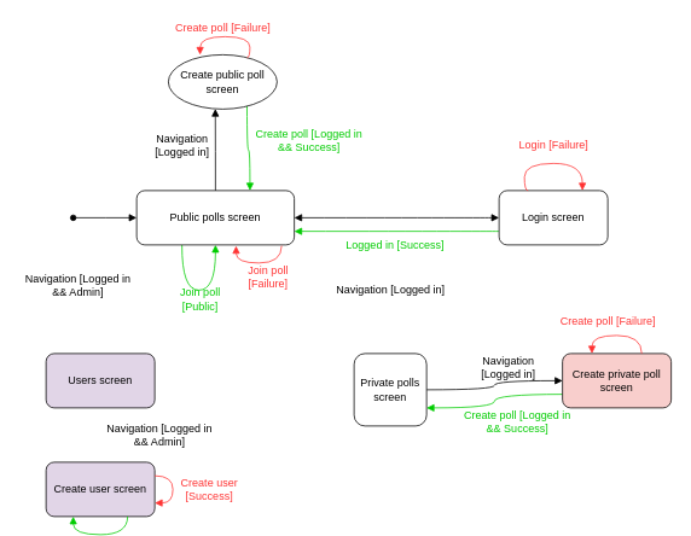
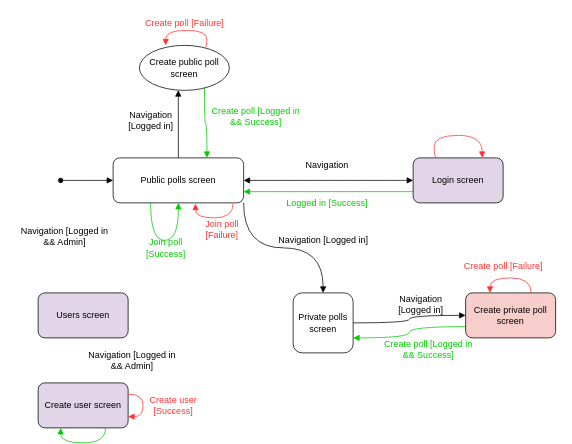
- <mxCell id="14" value="&lt;font color=&quot;#FF3333&quot;&gt;Login [Failure]&lt;/font&gt;" style="text;html=1;align=center;verticalAlign=middle;resizable=0;points=[];autosize=1;" vertex="1" parent="1"><mxGeometry x="565" y="150" width="90" height="20" as="geometry" /></mxCell>
+ <mxCell id="15" value="&lt;div&gt;Navigation&lt;/div&gt;" style="text;html=1;align=center;verticalAlign=middle;resizable=0;points=[];autosize=1;" vertex="1" parent="1"><mxGeometry x="400" y="210" width="70" height="20" as="geometry" /></mxCell>
- <mxCell id="4" value="Login screen" style="rounded=1;whiteSpace=wrap;html=1;" vertex="1" parent="1"><mxGeometry x="550" y="210" width="120" height="60" as="geometry" /></mxCell>
+ <mxCell id="4" value="Login screen" style="rounded=1;whiteSpace=wrap;html=1;fillColor=#e1d5e7;" vertex="1" parent="1"><mxGeometry x="550" y="210" width="120" height="60" as="geometry" /></mxCell>
- <mxCell id="16" value="&lt;font color=&quot;#00CC00&quot;&gt;Join poll&lt;br&gt;[Public]&lt;br&gt;&lt;/font&gt;" style="text;html=1;align=center;verticalAlign=middle;resizable=0;points=[];autosize=1;" vertex="1" parent="1"><mxGeometry x="185" y="315" width="70" height="30" as="geometry" /></mxCell>
+ <mxCell id="16" value="&lt;font color=&quot;#00CC00&quot;&gt;Join poll&lt;br&gt;[Success]&lt;br&gt;&lt;/font&gt;" style="text;html=1;align=center;verticalAlign=middle;resizable=0;points=[];autosize=1;" vertex="1" parent="1"><mxGeometry x="185" y="315" width="70" height="30" as="geometry" /></mxCell>
+ <mxCell id="7" style="edgeStyle=orthogonalEdgeStyle;curved=1;jumpSize=8;orthogonalLoop=1;jettySize=auto;html=1;exitX=1;exitY=1;exitDx=0;exitDy=0;entryX=0.5;entryY=0;entryDx=0;entryDy=0;startArrow=none;startFill=0;endArrow=block;endFill=1;strokeColor=#000000;" edge="1" parent="1" source="9" target="22"><mxGeometry relative="1" as="geometry" /></mxCell>
